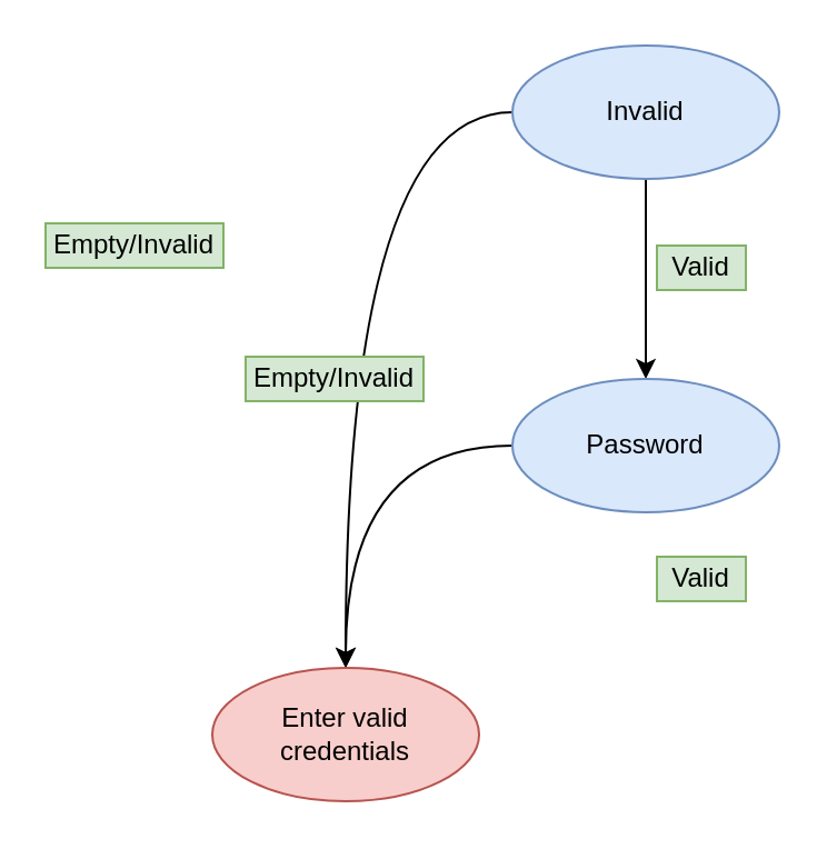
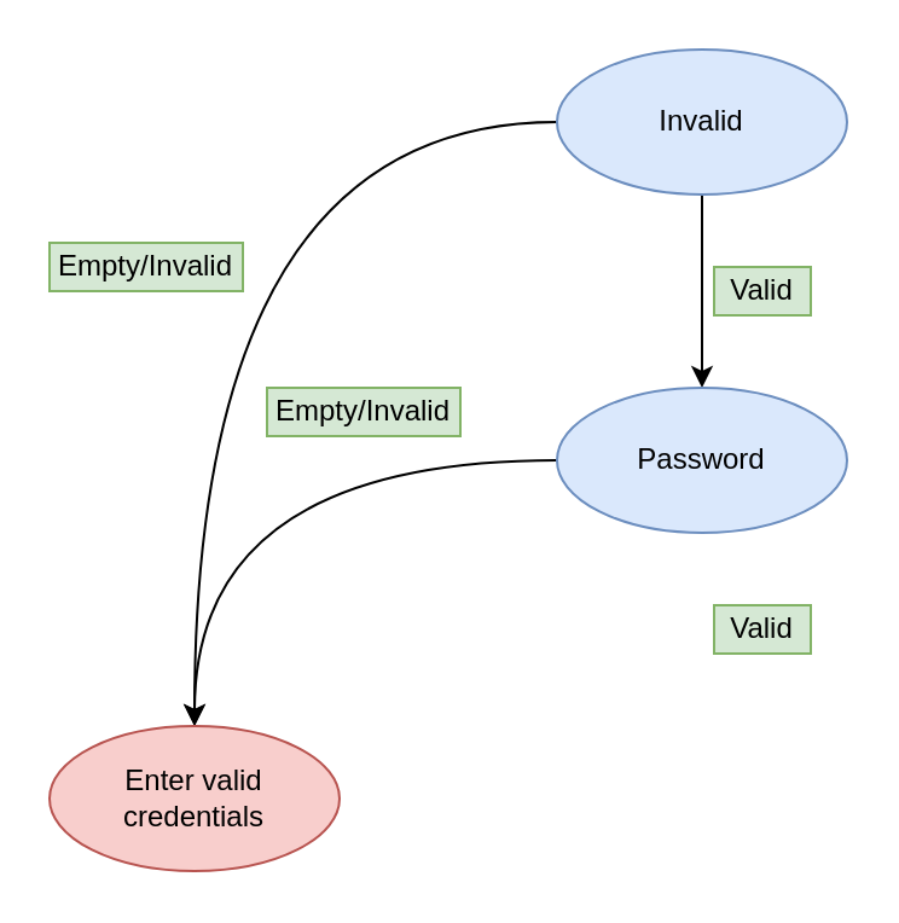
- <mxCell id="6" value="Password" style="ellipse;whiteSpace=wrap;html=1;fillColor=#dae8fc;strokeColor=#6c8ebf;" parent="1" vertex="1"><mxGeometry x="230" y="170" width="120" height="60" as="geometry" /></mxCell>
+ <mxCell id="6" value="Password" style="ellipse;whiteSpace=wrap;html=1;fillColor=#dae8fc;strokeColor=#6c8ebf;" parent="1" vertex="1"><mxGeometry x="230" y="160" width="120" height="60" as="geometry" /></mxCell>
- <mxCell id="7" value="Enter valid credentials" style="ellipse;whiteSpace=wrap;html=1;fillColor=#f8cecc;strokeColor=#b85450;" parent="1" vertex="1"><mxGeometry x="95" y="300" width="120" height="60" as="geometry" /></mxCell>
+ <mxCell id="7" value="Enter valid credentials" style="ellipse;whiteSpace=wrap;html=1;fillColor=#f8cecc;strokeColor=#b85450;" parent="1" vertex="1"><mxGeometry x="20" y="300" width="120" height="60" as="geometry" /></mxCell>
